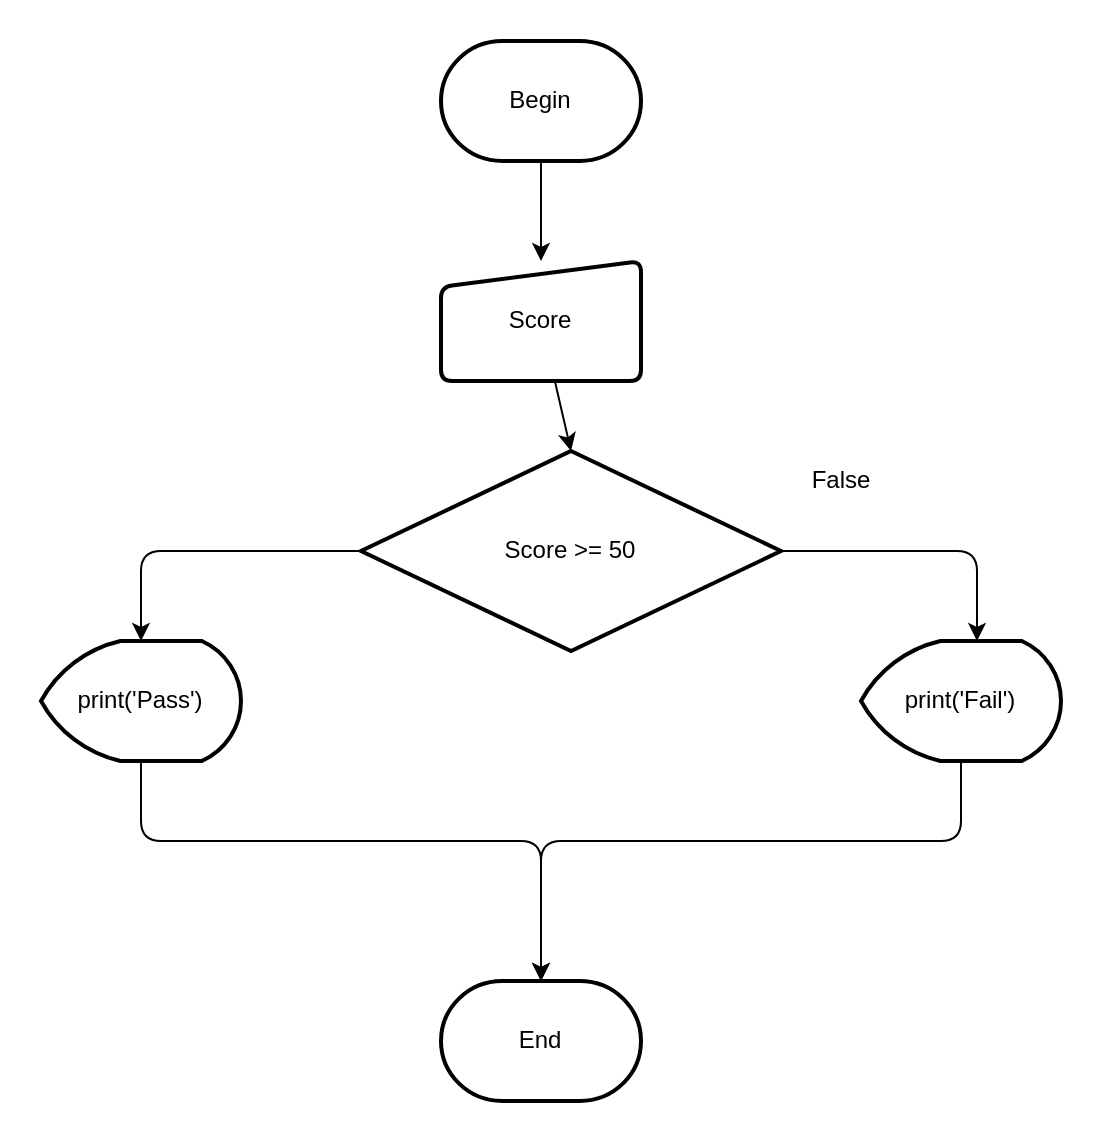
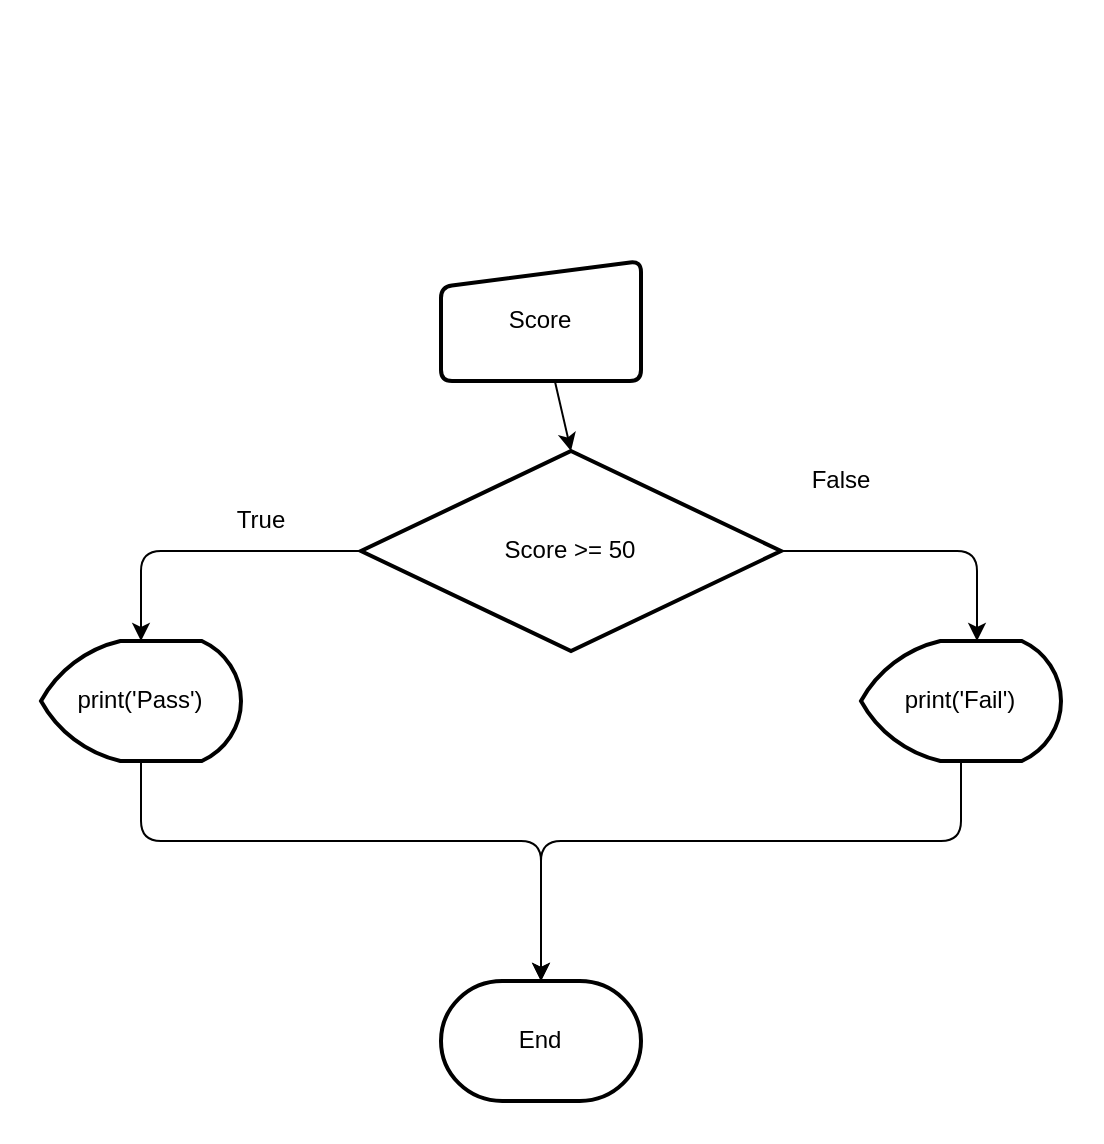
- <mxCell id="3" value="Begin" style="strokeWidth=2;html=1;shape=mxgraph.flowchart.terminator;whiteSpace=wrap;" parent="1" vertex="1"><mxGeometry x="220" y="20" width="100" height="60" as="geometry" /></mxCell>
- <mxCell id="2" style="edgeStyle=none;html=1;entryX=0.5;entryY=0;entryDx=0;entryDy=0;" parent="1" source="3" target="6" edge="1"><mxGeometry relative="1" as="geometry" /></mxCell>
+ <mxCell id="14" value="True" style="text;html=1;align=center;verticalAlign=middle;resizable=0;points=[];autosize=1;strokeColor=none;fillColor=none;" parent="1" vertex="1"><mxGeometry x="110" y="250" width="40" height="20" as="geometry" /></mxCell>
